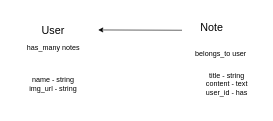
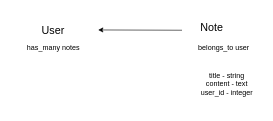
- <mxCell id="5" value="belongs_to user" style="text;html=1;strokeColor=none;fillColor=none;align=center;verticalAlign=middle;whiteSpace=wrap;rounded=0;" vertex="1" parent="1"><mxGeometry x="313" y="80" width="110" height="20" as="geometry" /></mxCell>
+ <mxCell id="5" value="belongs_to user" style="text;html=1;strokeColor=none;fillColor=none;align=center;verticalAlign=middle;whiteSpace=wrap;rounded=0;" vertex="1" parent="1"><mxGeometry x="318" y="70" width="110" height="20" as="geometry" /></mxCell>
- <mxCell id="6" value="name - string&lt;br&gt;img_url - string" style="text;html=1;strokeColor=none;fillColor=none;align=center;verticalAlign=middle;whiteSpace=wrap;rounded=0;" vertex="1" parent="1"><mxGeometry x="28" y="100" width="120" height="80" as="geometry" /></mxCell>
- <mxCell id="7" value="title - string&lt;br&gt;content - text&lt;br&gt;user_id - has" style="text;html=1;strokeColor=none;fillColor=none;align=center;verticalAlign=middle;whiteSpace=wrap;rounded=0;" vertex="1" parent="1"><mxGeometry x="323" y="110" width="110" height="60" as="geometry" /></mxCell>
+ <mxCell id="7" value="title - string&lt;br&gt;content - text&lt;br&gt;user_id - integer" style="text;html=1;strokeColor=none;fillColor=none;align=center;verticalAlign=middle;whiteSpace=wrap;rounded=0;" vertex="1" parent="1"><mxGeometry x="323" y="110" width="110" height="60" as="geometry" /></mxCell>
